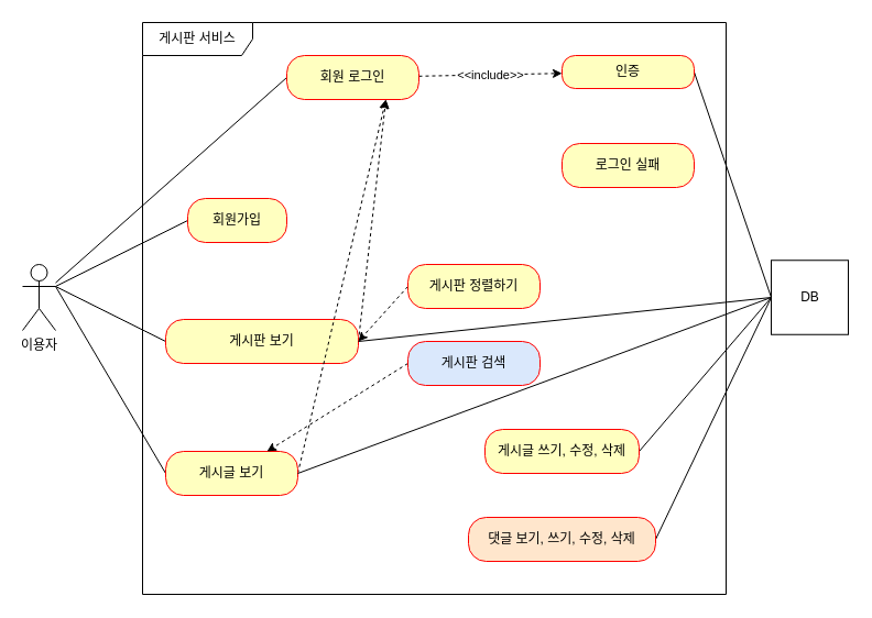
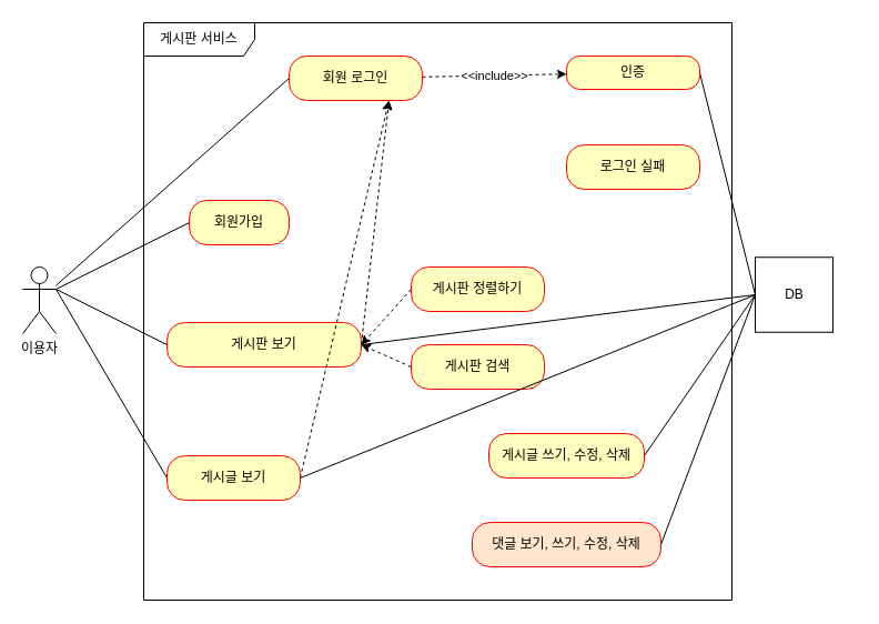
- <mxCell id="28" value="DB" style="html=1;dropTarget=0;" vertex="1" parent="1"><mxGeometry x="700" y="236.25" width="70" height="67.5" as="geometry" /></mxCell>
+ <mxCell id="28" value="DB" style="html=1;dropTarget=0;" vertex="1" parent="1"><mxGeometry x="680" y="231.25" width="70" height="67.5" as="geometry" /></mxCell>
- <mxCell id="21" value="게시판 검색" style="rounded=1;whiteSpace=wrap;html=1;arcSize=40;fontColor=#000000;fillColor=#dae8fc;strokeColor=#ff0000;" vertex="1" parent="1"><mxGeometry x="370" y="310" width="120" height="40" as="geometry" /></mxCell>
+ <mxCell id="21" value="게시판 검색" style="rounded=1;whiteSpace=wrap;html=1;arcSize=40;fontColor=#000000;fillColor=#ffffc0;strokeColor=#ff0000;" vertex="1" parent="1"><mxGeometry x="370" y="310" width="120" height="40" as="geometry" /></mxCell>
- <mxCell id="20" style="edgeStyle=none;rounded=0;orthogonalLoop=1;jettySize=auto;html=1;dashed=1;endArrow=classic;endFill=1;exitX=0;exitY=0.5;exitDx=0;exitDy=0;" edge="1" parent="1" source="21" target="12"><mxGeometry relative="1" as="geometry" /></mxCell>
+ <mxCell id="20" style="edgeStyle=none;rounded=0;orthogonalLoop=1;jettySize=auto;html=1;entryX=1;entryY=0.5;entryDx=0;entryDy=0;dashed=1;endArrow=classic;endFill=1;exitX=0;exitY=0.5;exitDx=0;exitDy=0;" edge="1" parent="1" source="21" target="10"><mxGeometry relative="1" as="geometry" /></mxCell>
